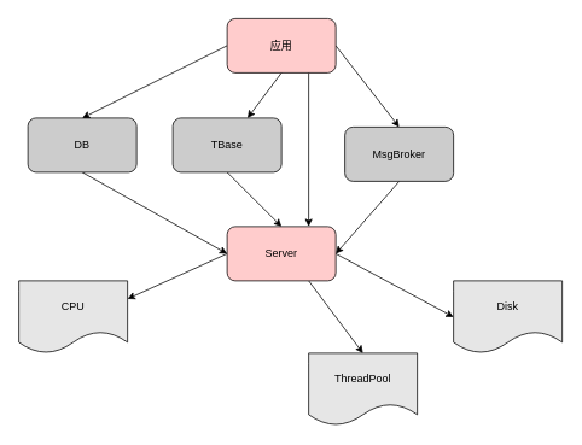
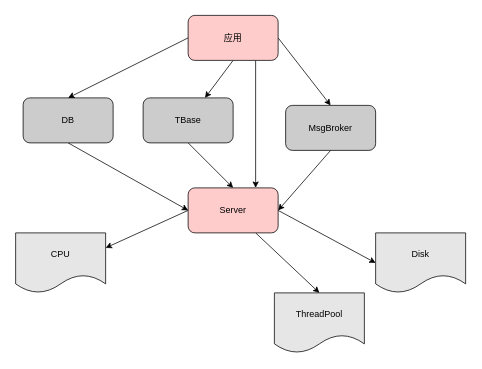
- <mxCell id="18" value="ThreadPool" style="shape=document;whiteSpace=wrap;html=1;boundedLbl=1;fillColor=#E6E6E6;" vertex="1" parent="1"><mxGeometry x="340" y="390" width="120" height="80" as="geometry" /></mxCell>
+ <mxCell id="18" value="ThreadPool" style="shape=document;whiteSpace=wrap;html=1;boundedLbl=1;fillColor=#E6E6E6;" vertex="1" parent="1"><mxGeometry x="365" y="390" width="120" height="80" as="geometry" /></mxCell>
